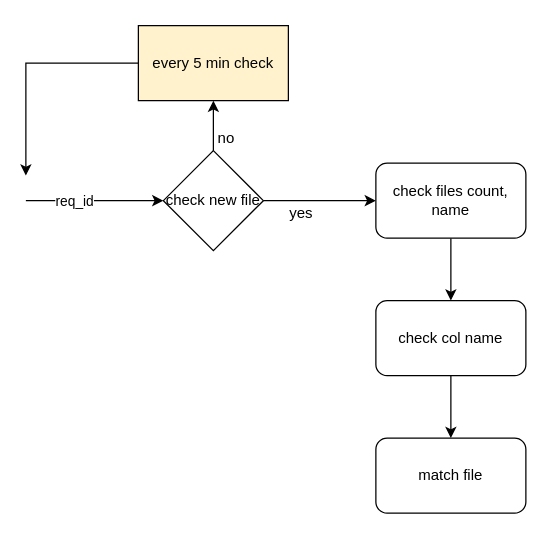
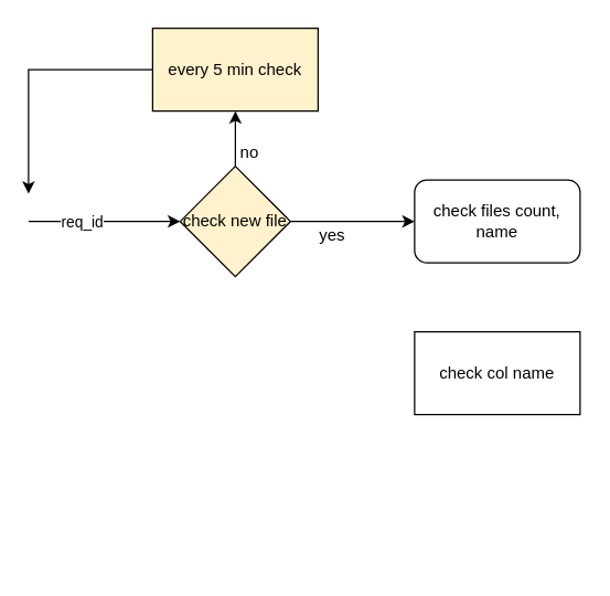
- <mxCell id="11" value="check new file" style="rhombus;whiteSpace=wrap;html=1;" vertex="1" parent="1"><mxGeometry x="130" y="120" width="80" height="80" as="geometry" /></mxCell>
+ <mxCell id="11" value="check new file" style="rhombus;whiteSpace=wrap;html=1;fillColor=#fff2cc;" vertex="1" parent="1"><mxGeometry x="130" y="120" width="80" height="80" as="geometry" /></mxCell>
- <mxCell id="5" value="" style="edgeStyle=orthogonalEdgeStyle;rounded=0;orthogonalLoop=1;jettySize=auto;html=1;" edge="1" parent="1" source="6" target="8"><mxGeometry relative="1" as="geometry" /></mxCell>
- <mxCell id="8" value="check col name" style="whiteSpace=wrap;html=1;rounded=1;" vertex="1" parent="1"><mxGeometry x="300" y="240" width="120" height="60" as="geometry" /></mxCell>
+ <mxCell id="8" value="check col name" style="whiteSpace=wrap;html=1;rounded=0;" vertex="1" parent="1"><mxGeometry x="300" y="240" width="120" height="60" as="geometry" /></mxCell>
- <mxCell id="7" value="" style="edgeStyle=orthogonalEdgeStyle;rounded=0;orthogonalLoop=1;jettySize=auto;html=1;" edge="1" parent="1" source="8" target="9"><mxGeometry relative="1" as="geometry" /></mxCell>
- <mxCell id="9" value="match file" style="whiteSpace=wrap;html=1;rounded=1;" vertex="1" parent="1"><mxGeometry x="300" y="350" width="120" height="60" as="geometry" /></mxCell>
